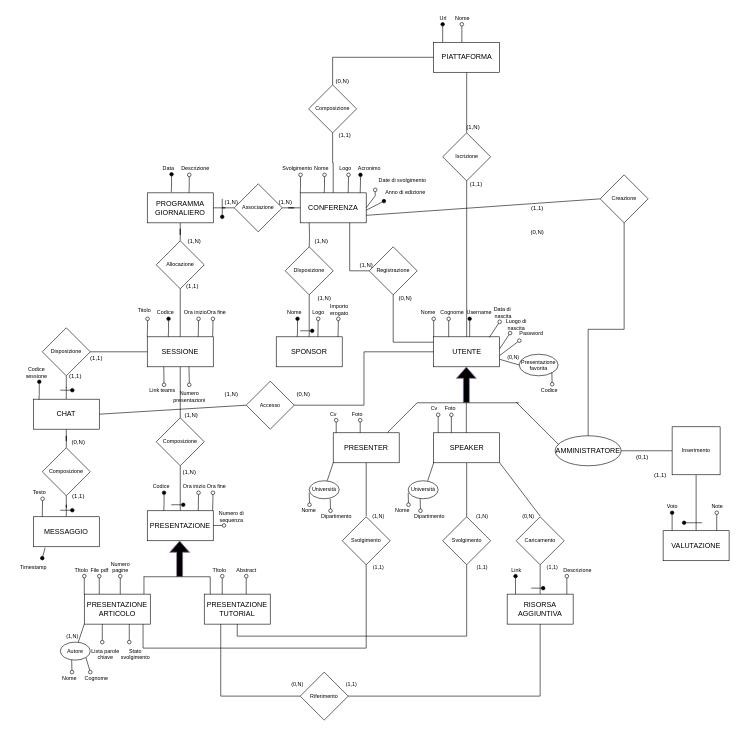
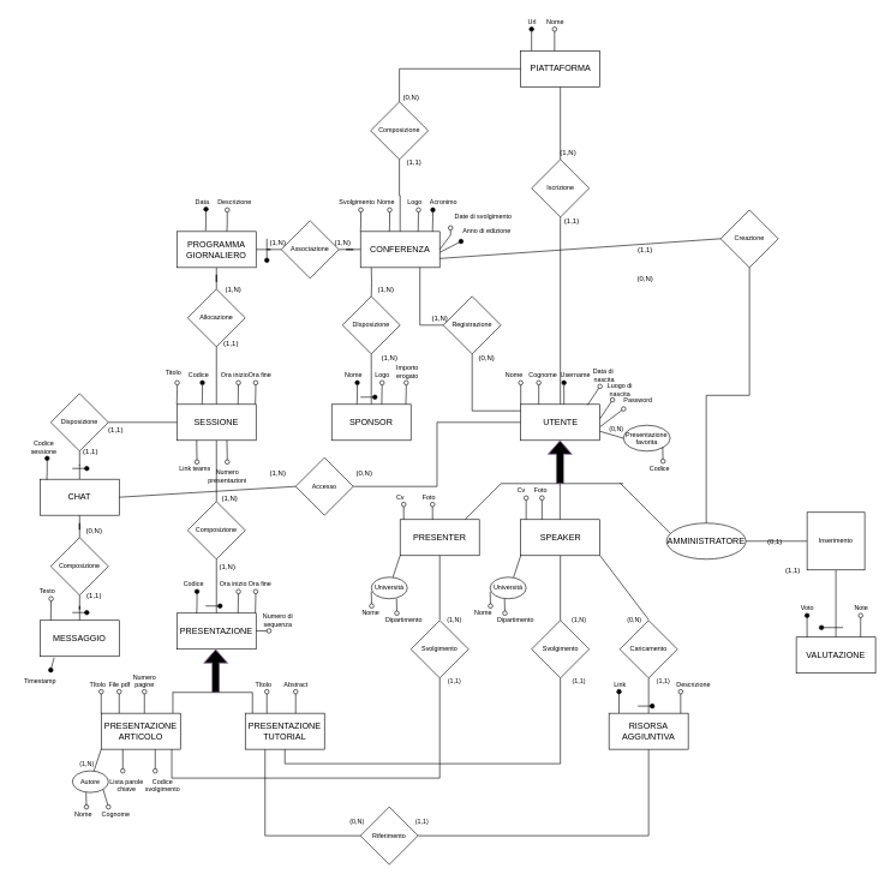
- <mxCell id="184" value="(0,1)" style="text;html=1;align=center;verticalAlign=middle;resizable=0;points=[];autosize=1;strokeColor=none;fillColor=none;fontSize=10;" vertex="1" parent="1"><mxGeometry x="1050" y="746" width="40" height="30" as="geometry" /></mxCell>
+ <mxCell id="184" value="(0,1)" style="text;html=1;align=center;verticalAlign=middle;resizable=0;points=[];autosize=1;strokeColor=none;fillColor=none;fontSize=10;" vertex="1" parent="1"><mxGeometry x="1055" y="736" width="40" height="30" as="geometry" /></mxCell>
- <mxCell id="92" value="Stato &lt;br&gt;svolgimento" style="text;html=1;align=center;verticalAlign=middle;resizable=0;points=[];autosize=1;strokeColor=none;fillColor=none;fontSize=9;" vertex="1" parent="1"><mxGeometry x="190" y="1070" width="70" height="40" as="geometry" /></mxCell>
+ <mxCell id="92" value="Codice &lt;br&gt;svolgimento" style="text;html=1;align=center;verticalAlign=middle;resizable=0;points=[];autosize=1;strokeColor=none;fillColor=none;fontSize=9;" vertex="1" parent="1"><mxGeometry x="190" y="1070" width="70" height="40" as="geometry" /></mxCell>
